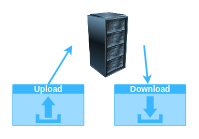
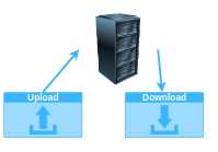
- <mxCell id="3" value="Upload" style="html=1;strokeColor=none;fillColor=#38B6FF;labelPosition=center;verticalLabelPosition=middle;verticalAlign=top;align=center;fontSize=14;outlineConnect=0;spacingTop=-6;fontColor=#FFFFFF;shape=mxgraph.sitemap.upload;rounded=1;gradientColor=none;fontStyle=1" vertex="1" parent="1"><mxGeometry x="20" y="140" width="120" height="70" as="geometry" /></mxCell>
+ <mxCell id="3" value="Upload" style="html=1;strokeColor=none;fillColor=#38B6FF;labelPosition=center;verticalLabelPosition=middle;verticalAlign=top;align=center;fontSize=14;outlineConnect=0;spacingTop=-6;fontColor=#FFFFFF;shape=mxgraph.sitemap.upload;rounded=1;gradientColor=none;fontStyle=1" vertex="1" parent="1"><mxGeometry x="5" y="140" width="120" height="70" as="geometry" /></mxCell>
